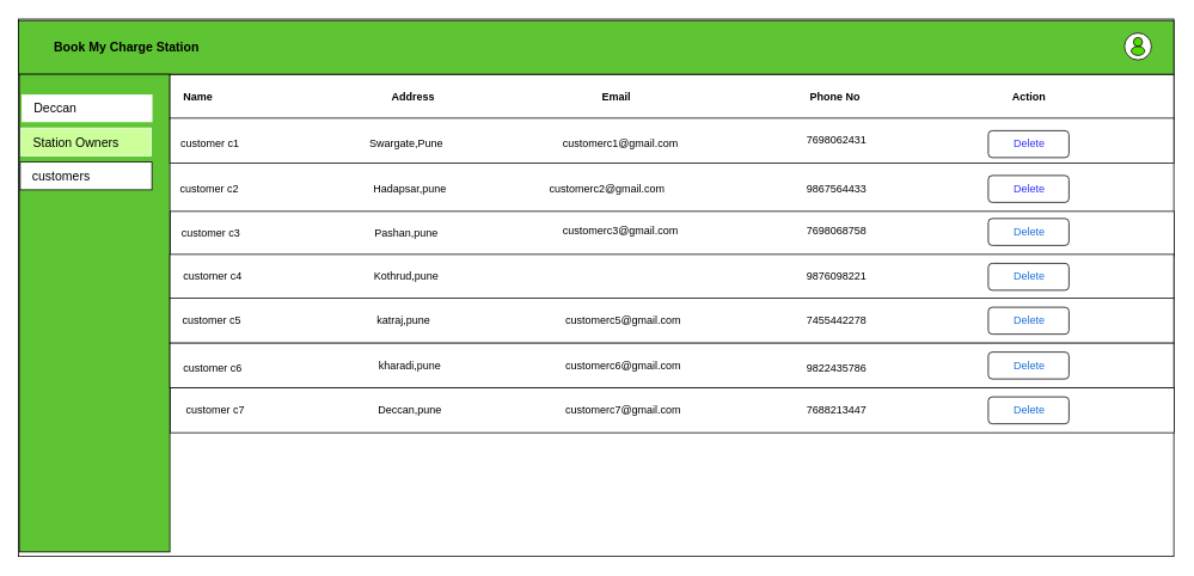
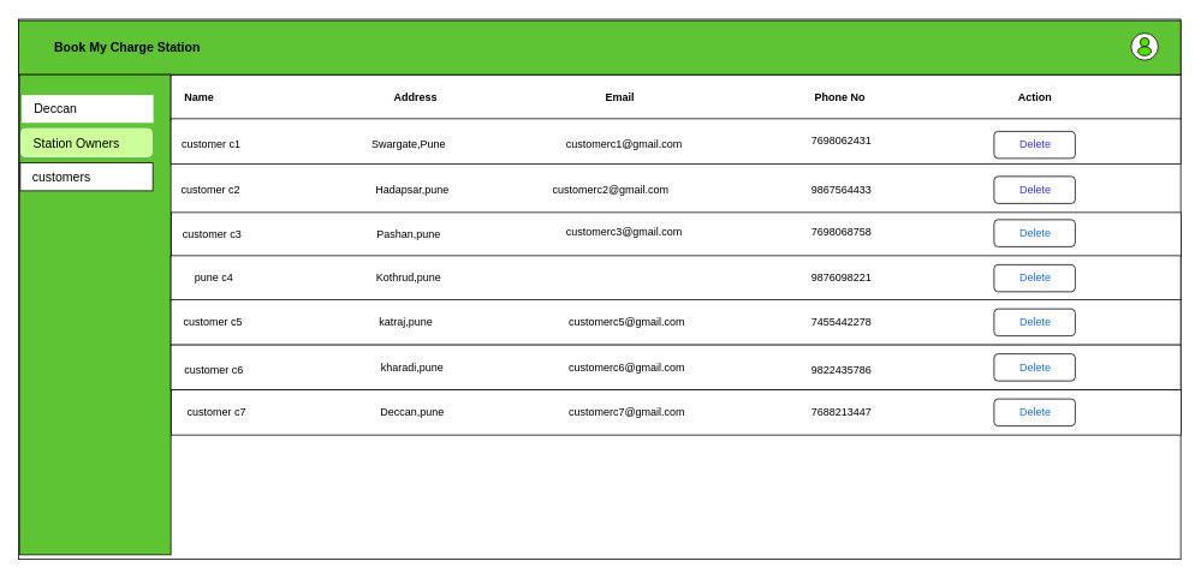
- <mxCell id="9" value="&lt;div align=&quot;left&quot;&gt;&lt;font style=&quot;font-size: 14px;&quot;&gt;&amp;nbsp;&amp;nbsp; Station Owners&lt;/font&gt;&lt;br&gt;&lt;/div&gt;" style="rounded=0;whiteSpace=wrap;html=1;align=left;strokeColor=#FFFFFF;fillColor=#CCFF99;" vertex="1" parent="1"><mxGeometry x="23" y="142" width="145" height="31" as="geometry" /></mxCell>
+ <mxCell id="9" value="&lt;div align=&quot;left&quot;&gt;&lt;font style=&quot;font-size: 14px;&quot;&gt;&amp;nbsp;&amp;nbsp; Station Owners&lt;/font&gt;&lt;br&gt;&lt;/div&gt;" style="whiteSpace=wrap;html=1;align=left;strokeColor=#FFFFFF;fillColor=#CCFF99;rounded=1;" vertex="1" parent="1"><mxGeometry x="23" y="142" width="145" height="31" as="geometry" /></mxCell>
- <mxCell id="46" value="customer c4" style="text;html=1;strokeColor=none;fillColor=none;align=center;verticalAlign=middle;whiteSpace=wrap;rounded=0;" vertex="1" parent="1"><mxGeometry x="194" y="293" width="85.5" height="30" as="geometry" /></mxCell>
+ <mxCell id="46" value="pune c4" style="text;html=1;strokeColor=none;fillColor=none;align=center;verticalAlign=middle;whiteSpace=wrap;rounded=0;" vertex="1" parent="1"><mxGeometry x="194" y="293" width="85.5" height="30" as="geometry" /></mxCell>
